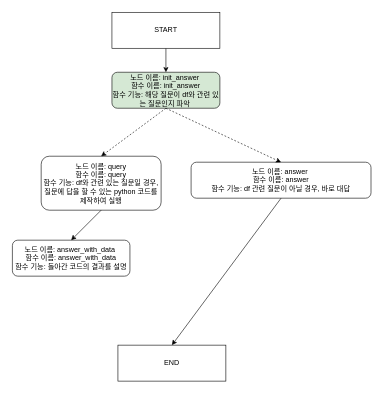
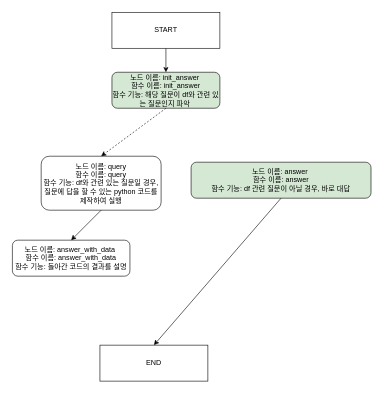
- <mxCell id="10" value="" style="endArrow=classic;dashed=1;html=1;rounded=0;exitX=0.5;exitY=1;exitDx=0;exitDy=0;entryX=0.5;entryY=0;entryDx=0;entryDy=0;" edge="1" parent="1" source="2" target="5"><mxGeometry width="50" height="50" relative="1" as="geometry"><mxPoint x="236" y="170" as="sourcePoint" /><mxPoint x="466" y="260" as="targetPoint" /></mxGeometry></mxCell>
- <mxCell id="5" value="노드 이름: answer&amp;nbsp;&lt;div&gt;함수 이름: answer&lt;/div&gt;&lt;div&gt;함수 기능: df 관련 질문이 아닐 경우, 바로 대답&lt;/div&gt;" style="rounded=1;whiteSpace=wrap;html=1;" vertex="1" parent="1"><mxGeometry x="318" y="270" width="300" height="60" as="geometry" /></mxCell>
+ <mxCell id="5" value="노드 이름: answer&amp;nbsp;&lt;div&gt;함수 이름: answer&lt;/div&gt;&lt;div&gt;함수 기능: df 관련 질문이 아닐 경우, 바로 대답&lt;/div&gt;" style="rounded=1;whiteSpace=wrap;html=1;fillColor=#d5e8d4;" vertex="1" parent="1"><mxGeometry x="318" y="270" width="300" height="60" as="geometry" /></mxCell>
- <mxCell id="6" value="END" style="rounded=0;whiteSpace=wrap;html=1;" vertex="1" parent="1"><mxGeometry x="196" y="575" width="180" height="60" as="geometry" /></mxCell>
+ <mxCell id="6" value="END" style="rounded=0;whiteSpace=wrap;html=1;" vertex="1" parent="1"><mxGeometry x="166" y="575" width="180" height="60" as="geometry" /></mxCell>
